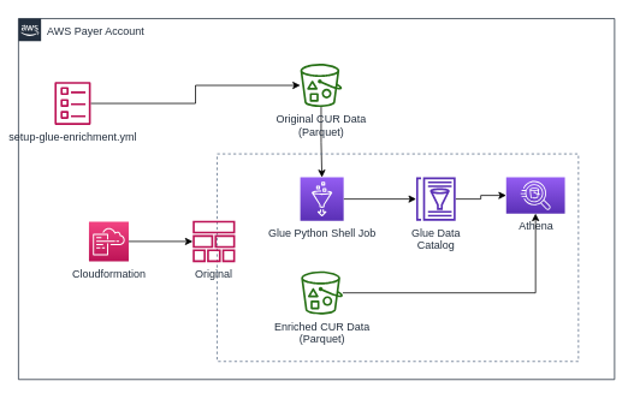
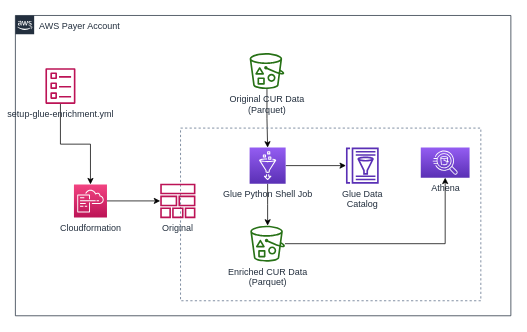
- <mxCell id="15" style="edgeStyle=orthogonalEdgeStyle;rounded=0;orthogonalLoop=1;jettySize=auto;html=1;" edge="1" parent="1" source="16" target="8"><mxGeometry relative="1" as="geometry" /></mxCell>
+ <mxCell id="15" style="edgeStyle=orthogonalEdgeStyle;rounded=0;orthogonalLoop=1;jettySize=auto;html=1;" edge="1" parent="1" source="16" target="14"><mxGeometry relative="1" as="geometry" /></mxCell>
- <mxCell id="9" style="edgeStyle=orthogonalEdgeStyle;rounded=0;orthogonalLoop=1;jettySize=auto;html=1;" edge="1" parent="1" source="10" target="6"><mxGeometry relative="1" as="geometry" /></mxCell>
+ <mxCell id="4" style="edgeStyle=orthogonalEdgeStyle;rounded=0;orthogonalLoop=1;jettySize=auto;html=1;" edge="1" parent="1" source="5" target="12"><mxGeometry relative="1" as="geometry" /></mxCell>
